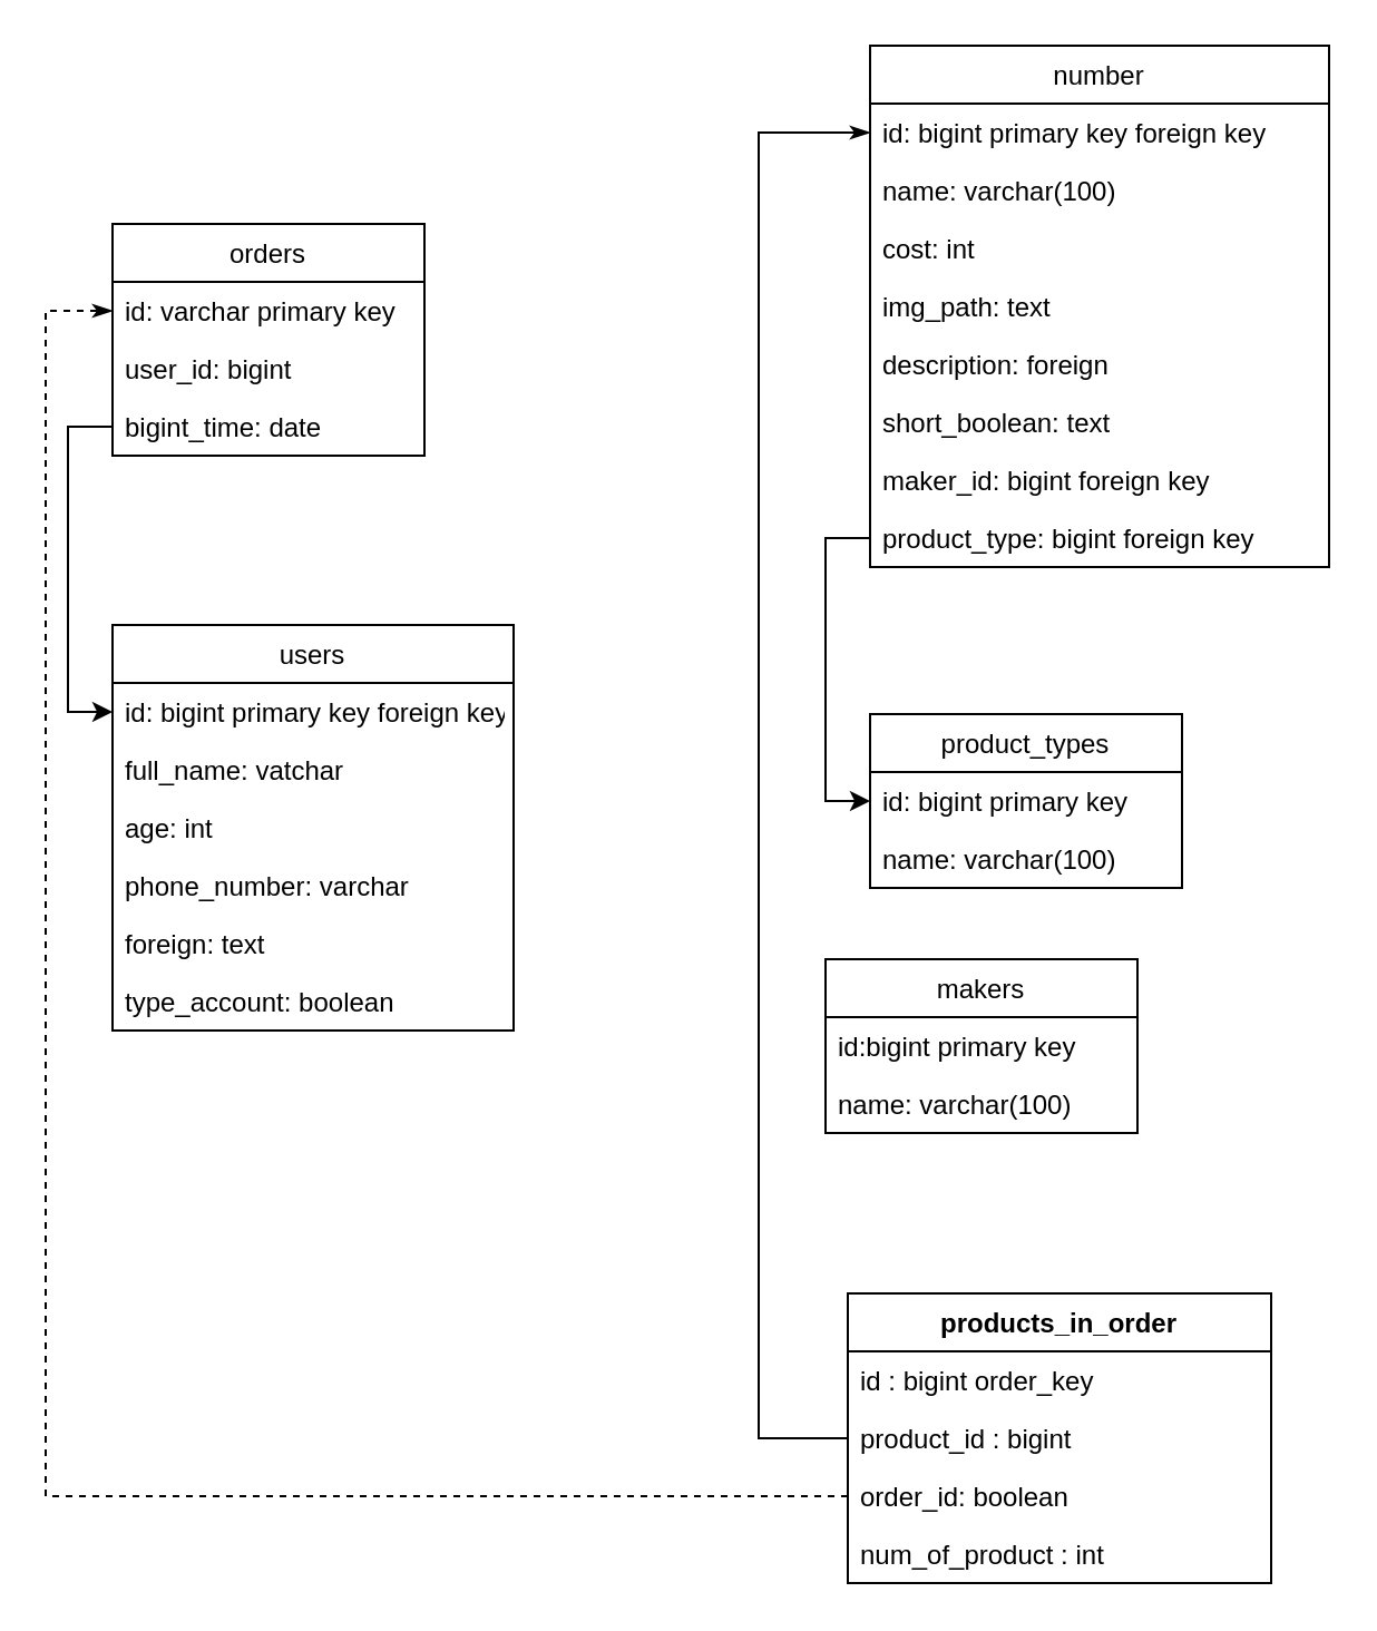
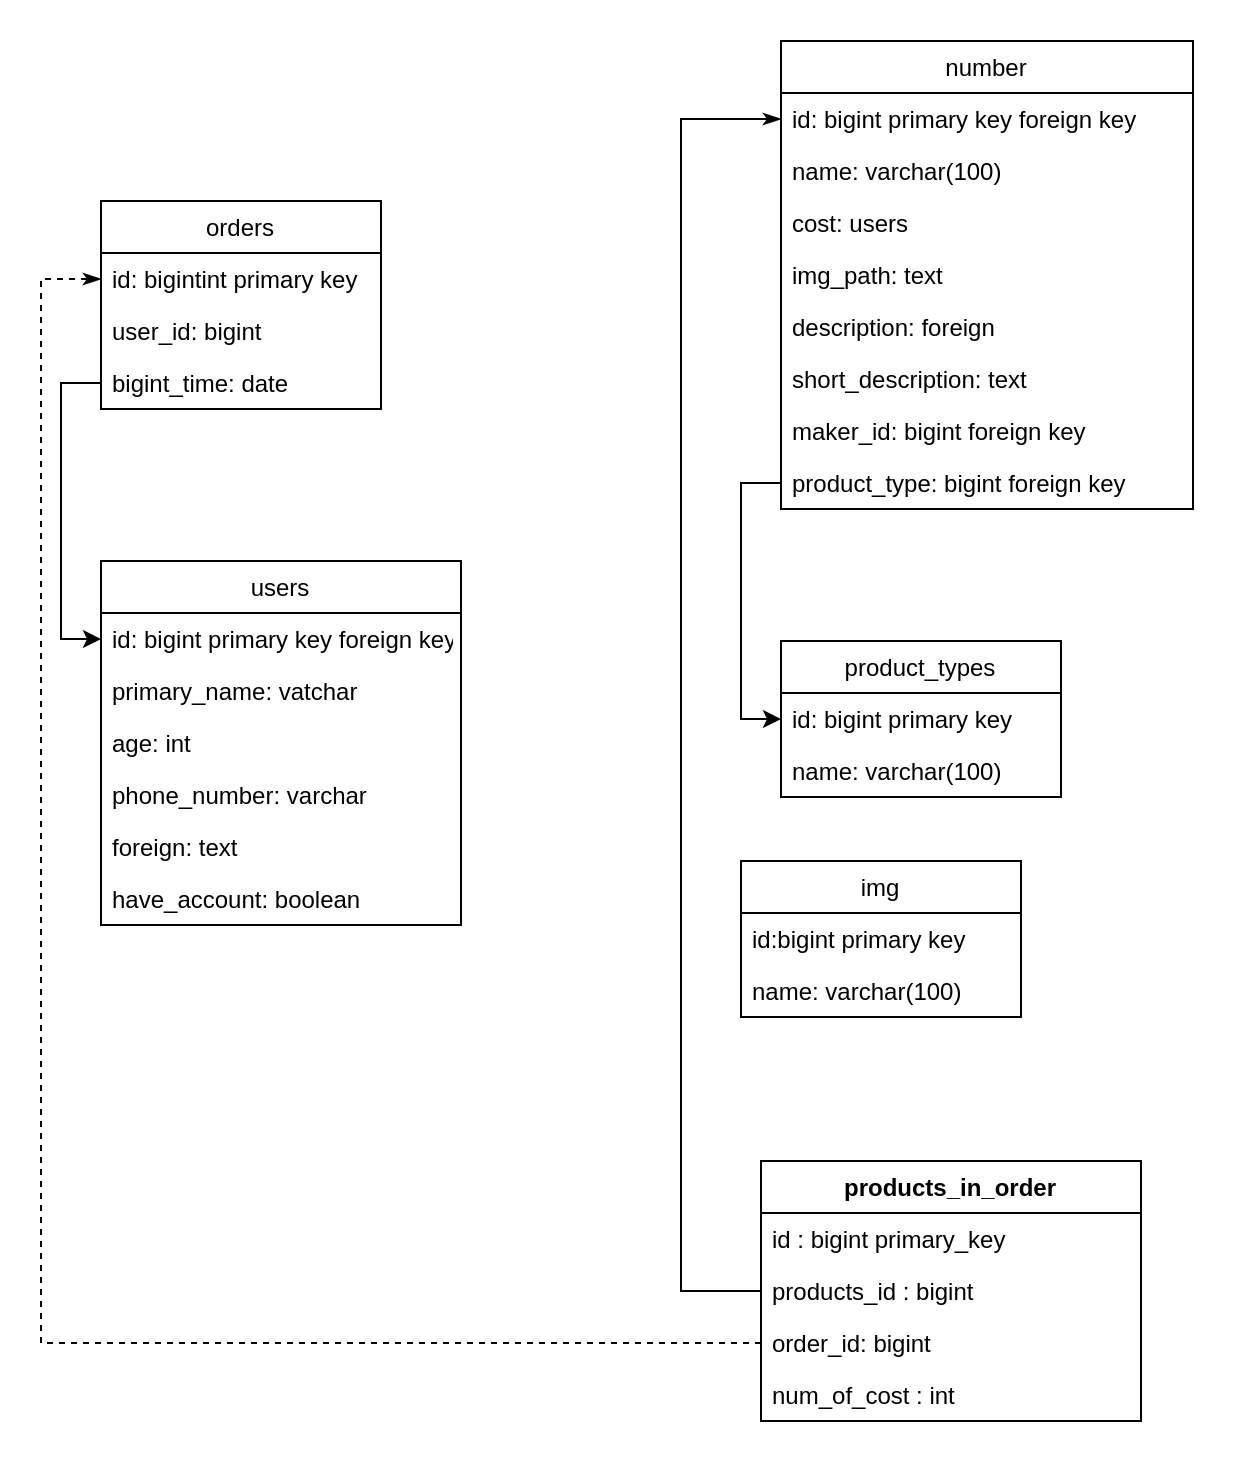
- <mxCell id="9" value="cost: int" style="text;strokeColor=none;fillColor=none;align=left;verticalAlign=top;spacingLeft=4;spacingRight=4;overflow=hidden;rotatable=0;points=[[0,0.5],[1,0.5]];portConstraint=eastwest;" parent="6" vertex="1"><mxGeometry y="78" width="206" height="26" as="geometry" /></mxCell>
+ <mxCell id="9" value="cost: users" style="text;strokeColor=none;fillColor=none;align=left;verticalAlign=top;spacingLeft=4;spacingRight=4;overflow=hidden;rotatable=0;points=[[0,0.5],[1,0.5]];portConstraint=eastwest;" parent="6" vertex="1"><mxGeometry y="78" width="206" height="26" as="geometry" /></mxCell>
- <mxCell id="3" value="id: varchar primary key&#10;" style="text;strokeColor=none;fillColor=none;align=left;verticalAlign=top;spacingLeft=4;spacingRight=4;overflow=hidden;rotatable=0;points=[[0,0.5],[1,0.5]];portConstraint=eastwest;" parent="2" vertex="1"><mxGeometry y="26" width="140" height="26" as="geometry" /></mxCell>
+ <mxCell id="3" value="id: bigintint primary key&#10;" style="text;strokeColor=none;fillColor=none;align=left;verticalAlign=top;spacingLeft=4;spacingRight=4;overflow=hidden;rotatable=0;points=[[0,0.5],[1,0.5]];portConstraint=eastwest;" parent="2" vertex="1"><mxGeometry y="26" width="140" height="26" as="geometry" /></mxCell>
- <mxCell id="12" value="short_boolean: text" style="text;strokeColor=none;fillColor=none;align=left;verticalAlign=top;spacingLeft=4;spacingRight=4;overflow=hidden;rotatable=0;points=[[0,0.5],[1,0.5]];portConstraint=eastwest;" parent="6" vertex="1"><mxGeometry y="156" width="206" height="26" as="geometry" /></mxCell>
+ <mxCell id="12" value="short_description: text" style="text;strokeColor=none;fillColor=none;align=left;verticalAlign=top;spacingLeft=4;spacingRight=4;overflow=hidden;rotatable=0;points=[[0,0.5],[1,0.5]];portConstraint=eastwest;" parent="6" vertex="1"><mxGeometry y="156" width="206" height="26" as="geometry" /></mxCell>
- <mxCell id="17" value="full_name: vatchar&#10;" style="text;strokeColor=none;fillColor=none;align=left;verticalAlign=top;spacingLeft=4;spacingRight=4;overflow=hidden;rotatable=0;points=[[0,0.5],[1,0.5]];portConstraint=eastwest;" parent="15" vertex="1"><mxGeometry y="52" width="180" height="26" as="geometry" /></mxCell>
+ <mxCell id="17" value="primary_name: vatchar&#10;" style="text;strokeColor=none;fillColor=none;align=left;verticalAlign=top;spacingLeft=4;spacingRight=4;overflow=hidden;rotatable=0;points=[[0,0.5],[1,0.5]];portConstraint=eastwest;" parent="15" vertex="1"><mxGeometry y="52" width="180" height="26" as="geometry" /></mxCell>
- <mxCell id="27" value="makers" style="swimlane;fontStyle=0;childLayout=stackLayout;horizontal=1;startSize=26;fillColor=none;horizontalStack=0;resizeParent=1;resizeParentMax=0;resizeLast=0;collapsible=1;marginBottom=0;" parent="1" vertex="1"><mxGeometry x="370" y="430" width="140" height="78" as="geometry" /></mxCell>
+ <mxCell id="27" value="img" style="swimlane;fontStyle=0;childLayout=stackLayout;horizontal=1;startSize=26;fillColor=none;horizontalStack=0;resizeParent=1;resizeParentMax=0;resizeLast=0;collapsible=1;marginBottom=0;" parent="1" vertex="1"><mxGeometry x="370" y="430" width="140" height="78" as="geometry" /></mxCell>
- <mxCell id="21" value="type_account: boolean" style="text;strokeColor=none;fillColor=none;align=left;verticalAlign=top;spacingLeft=4;spacingRight=4;overflow=hidden;rotatable=0;points=[[0,0.5],[1,0.5]];portConstraint=eastwest;" parent="15" vertex="1"><mxGeometry y="156" width="180" height="26" as="geometry" /></mxCell>
+ <mxCell id="21" value="have_account: boolean" style="text;strokeColor=none;fillColor=none;align=left;verticalAlign=top;spacingLeft=4;spacingRight=4;overflow=hidden;rotatable=0;points=[[0,0.5],[1,0.5]];portConstraint=eastwest;" parent="15" vertex="1"><mxGeometry y="156" width="180" height="26" as="geometry" /></mxCell>
- <mxCell id="31" value="id : bigint order_key" style="text;strokeColor=none;fillColor=none;align=left;verticalAlign=top;spacingLeft=4;spacingRight=4;overflow=hidden;rotatable=0;points=[[0,0.5],[1,0.5]];portConstraint=eastwest;" vertex="1" parent="30"><mxGeometry y="26" width="190" height="26" as="geometry" /></mxCell>
+ <mxCell id="31" value="id : bigint primary_key" style="text;strokeColor=none;fillColor=none;align=left;verticalAlign=top;spacingLeft=4;spacingRight=4;overflow=hidden;rotatable=0;points=[[0,0.5],[1,0.5]];portConstraint=eastwest;" vertex="1" parent="30"><mxGeometry y="26" width="190" height="26" as="geometry" /></mxCell>
- <mxCell id="32" value="product_id : bigint" style="text;strokeColor=none;fillColor=none;align=left;verticalAlign=top;spacingLeft=4;spacingRight=4;overflow=hidden;rotatable=0;points=[[0,0.5],[1,0.5]];portConstraint=eastwest;" vertex="1" parent="30"><mxGeometry y="52" width="190" height="26" as="geometry" /></mxCell>
+ <mxCell id="32" value="products_id : bigint" style="text;strokeColor=none;fillColor=none;align=left;verticalAlign=top;spacingLeft=4;spacingRight=4;overflow=hidden;rotatable=0;points=[[0,0.5],[1,0.5]];portConstraint=eastwest;" vertex="1" parent="30"><mxGeometry y="52" width="190" height="26" as="geometry" /></mxCell>
- <mxCell id="33" value="order_id: boolean" style="text;strokeColor=none;fillColor=none;align=left;verticalAlign=top;spacingLeft=4;spacingRight=4;overflow=hidden;rotatable=0;points=[[0,0.5],[1,0.5]];portConstraint=eastwest;" vertex="1" parent="30"><mxGeometry y="78" width="190" height="26" as="geometry" /></mxCell>
+ <mxCell id="33" value="order_id: bigint" style="text;strokeColor=none;fillColor=none;align=left;verticalAlign=top;spacingLeft=4;spacingRight=4;overflow=hidden;rotatable=0;points=[[0,0.5],[1,0.5]];portConstraint=eastwest;" vertex="1" parent="30"><mxGeometry y="78" width="190" height="26" as="geometry" /></mxCell>
- <mxCell id="34" value="num_of_product : int" style="text;strokeColor=none;fillColor=none;align=left;verticalAlign=top;spacingLeft=4;spacingRight=4;overflow=hidden;rotatable=0;points=[[0,0.5],[1,0.5]];portConstraint=eastwest;" vertex="1" parent="30"><mxGeometry y="104" width="190" height="26" as="geometry" /></mxCell>
+ <mxCell id="34" value="num_of_cost : int" style="text;strokeColor=none;fillColor=none;align=left;verticalAlign=top;spacingLeft=4;spacingRight=4;overflow=hidden;rotatable=0;points=[[0,0.5],[1,0.5]];portConstraint=eastwest;" vertex="1" parent="30"><mxGeometry y="104" width="190" height="26" as="geometry" /></mxCell>
